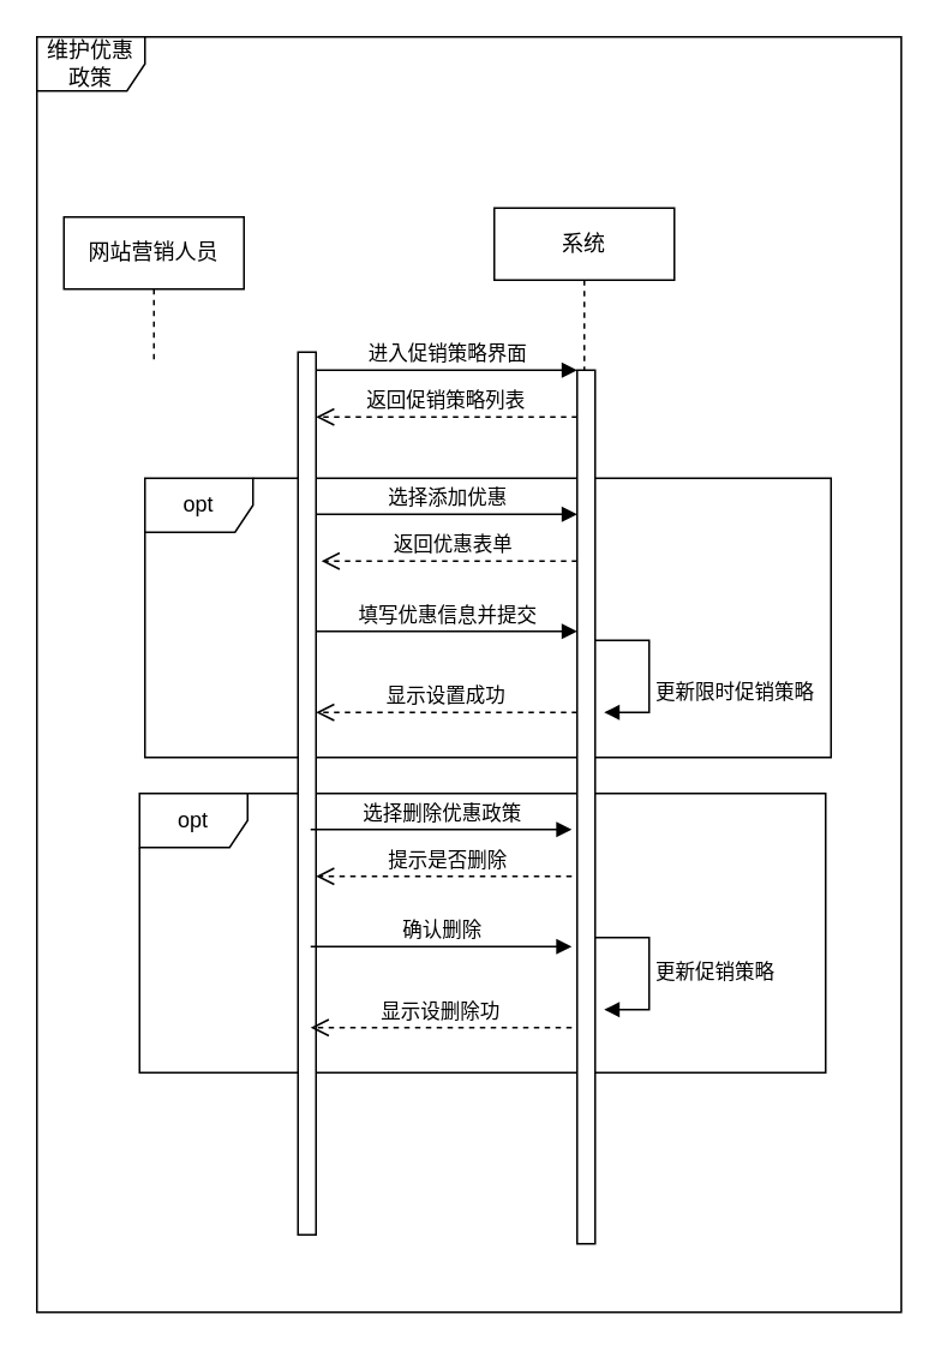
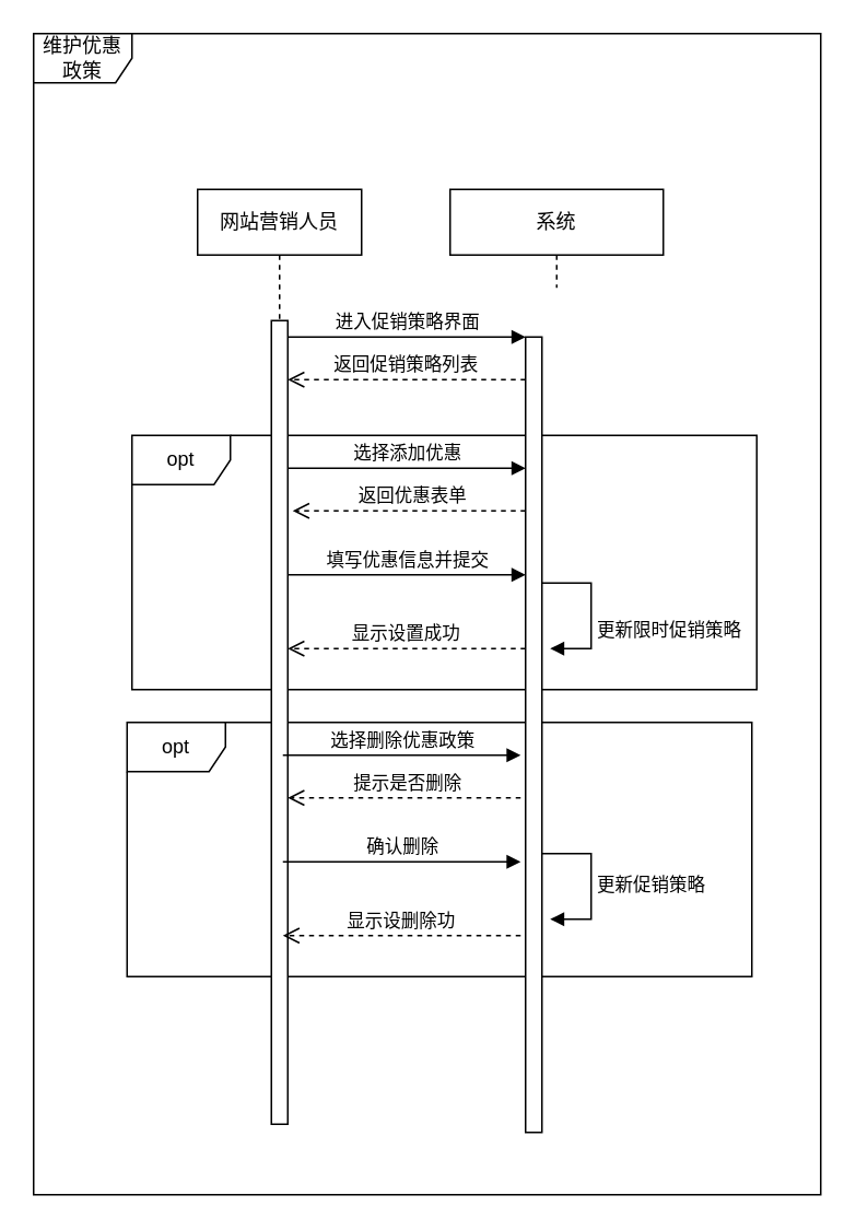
- <mxCell id="5" value="网站营销人员" style="shape=umlLifeline;perimeter=lifelinePerimeter;whiteSpace=wrap;html=1;container=1;collapsible=0;recursiveResize=0;outlineConnect=0;" parent="1" vertex="1"><mxGeometry x="35" y="120" width="100" height="80" as="geometry" /></mxCell>
+ <mxCell id="5" value="网站营销人员" style="shape=umlLifeline;perimeter=lifelinePerimeter;whiteSpace=wrap;html=1;container=1;collapsible=0;recursiveResize=0;outlineConnect=0;" parent="1" vertex="1"><mxGeometry x="120" y="115" width="100" height="80" as="geometry" /></mxCell>
- <mxCell id="6" value="系统" style="shape=umlLifeline;perimeter=lifelinePerimeter;whiteSpace=wrap;html=1;container=1;collapsible=0;recursiveResize=0;outlineConnect=0;" parent="1" vertex="1"><mxGeometry x="274" y="115" width="100" height="90" as="geometry" /></mxCell>
+ <mxCell id="6" value="系统" style="shape=umlLifeline;perimeter=lifelinePerimeter;whiteSpace=wrap;html=1;container=1;collapsible=0;recursiveResize=0;outlineConnect=0;" parent="1" vertex="1"><mxGeometry x="274" y="115" width="130" height="60" as="geometry" /></mxCell>
